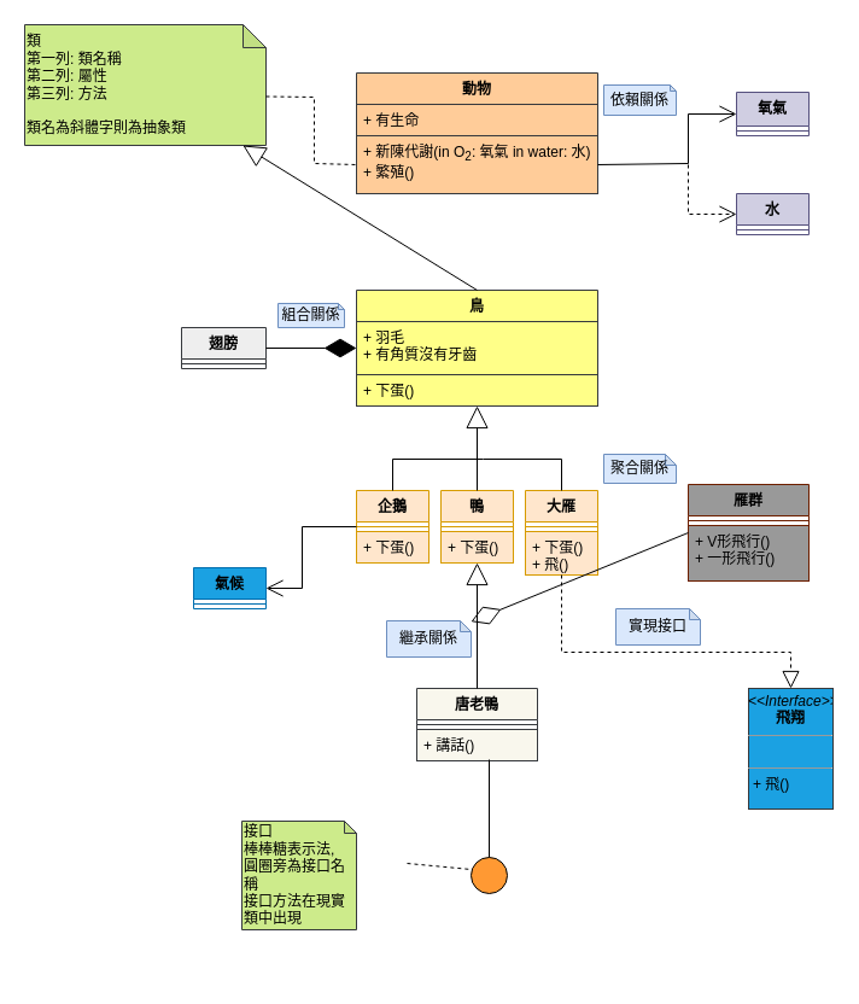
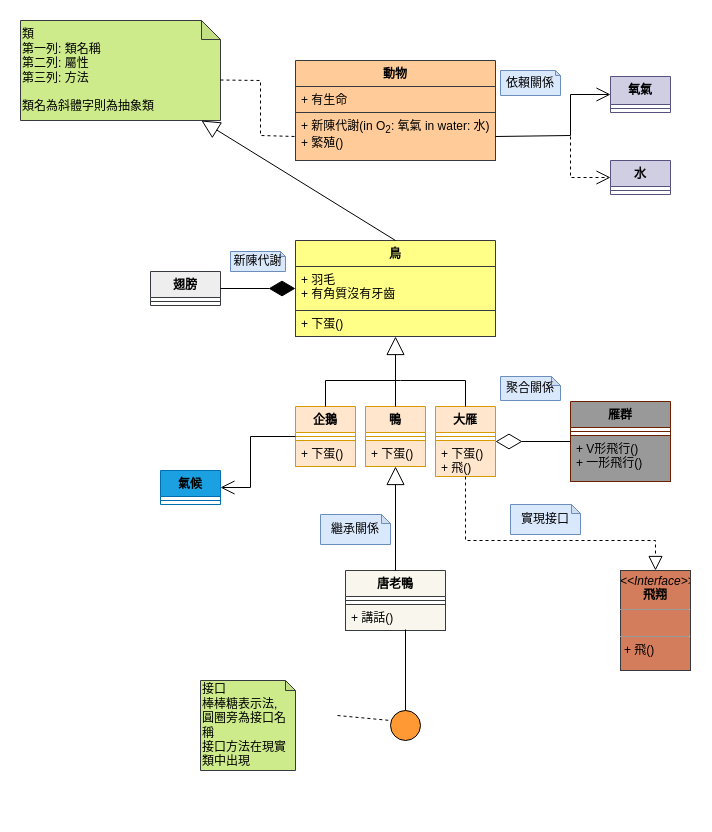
- <mxCell id="14" value="組合關係" style="shape=note;whiteSpace=wrap;html=1;backgroundOutline=1;darkOpacity=0.05;size=5;fillColor=#dae8fc;strokeColor=#6c8ebf;" parent="1" vertex="1"><mxGeometry x="230" y="251" width="55" height="20" as="geometry" /></mxCell>
+ <mxCell id="14" value="新陳代謝" style="shape=note;whiteSpace=wrap;html=1;backgroundOutline=1;darkOpacity=0.05;size=5;fillColor=#dae8fc;strokeColor=#6c8ebf;" parent="1" vertex="1"><mxGeometry x="230" y="251" width="55" height="20" as="geometry" /></mxCell>
- <mxCell id="46" value="" style="endArrow=diamondThin;endFill=0;endSize=24;html=1;rounded=0;fontFamily=Helvetica;fontSize=12;fontColor=default;exitX=0;exitY=0.5;exitDx=0;exitDy=0;" parent="1" source="30" target="28" edge="1"><mxGeometry width="160" relative="1" as="geometry"><mxPoint x="420" y="420" as="sourcePoint" /><mxPoint x="580" y="420" as="targetPoint" /></mxGeometry></mxCell>
+ <mxCell id="46" value="" style="endArrow=diamondThin;endFill=0;endSize=24;html=1;rounded=0;fontFamily=Helvetica;fontSize=12;fontColor=default;exitX=0;exitY=0.5;exitDx=0;exitDy=0;entryX=1;entryY=0.5;entryDx=0;entryDy=0;" parent="1" source="30" target="25" edge="1"><mxGeometry width="160" relative="1" as="geometry"><mxPoint x="420" y="420" as="sourcePoint" /><mxPoint x="580" y="420" as="targetPoint" /></mxGeometry></mxCell>
- <mxCell id="37" value="&lt;p style=&quot;margin:0px;margin-top:4px;text-align:center;&quot;&gt;&lt;i&gt;&amp;lt;&amp;lt;Interface&amp;gt;&amp;gt;&lt;/i&gt;&lt;br&gt;&lt;b&gt;飛翔&lt;/b&gt;&lt;/p&gt;&lt;hr size=&quot;1&quot;&gt;&lt;p style=&quot;margin:0px;margin-left:4px;&quot;&gt;&lt;br&gt;&lt;/p&gt;&lt;hr size=&quot;1&quot;&gt;&lt;p style=&quot;margin:0px;margin-left:4px;&quot;&gt;+ 飛()&lt;/p&gt;" style="verticalAlign=top;align=left;overflow=fill;fontSize=12;fontFamily=Helvetica;html=1;whiteSpace=wrap;fillColor=#1ba1e2;strokeColor=#36393d;" parent="1" vertex="1"><mxGeometry x="620" y="570" width="70" height="100" as="geometry" /></mxCell>
+ <mxCell id="37" value="&lt;p style=&quot;margin:0px;margin-top:4px;text-align:center;&quot;&gt;&lt;i&gt;&amp;lt;&amp;lt;Interface&amp;gt;&amp;gt;&lt;/i&gt;&lt;br&gt;&lt;b&gt;飛翔&lt;/b&gt;&lt;/p&gt;&lt;hr size=&quot;1&quot;&gt;&lt;p style=&quot;margin:0px;margin-left:4px;&quot;&gt;&lt;br&gt;&lt;/p&gt;&lt;hr size=&quot;1&quot;&gt;&lt;p style=&quot;margin:0px;margin-left:4px;&quot;&gt;+ 飛()&lt;/p&gt;" style="verticalAlign=top;align=left;overflow=fill;fontSize=12;fontFamily=Helvetica;html=1;whiteSpace=wrap;fillColor=#D47D5D;strokeColor=#36393d;" parent="1" vertex="1"><mxGeometry x="620" y="570" width="70" height="100" as="geometry" /></mxCell>
